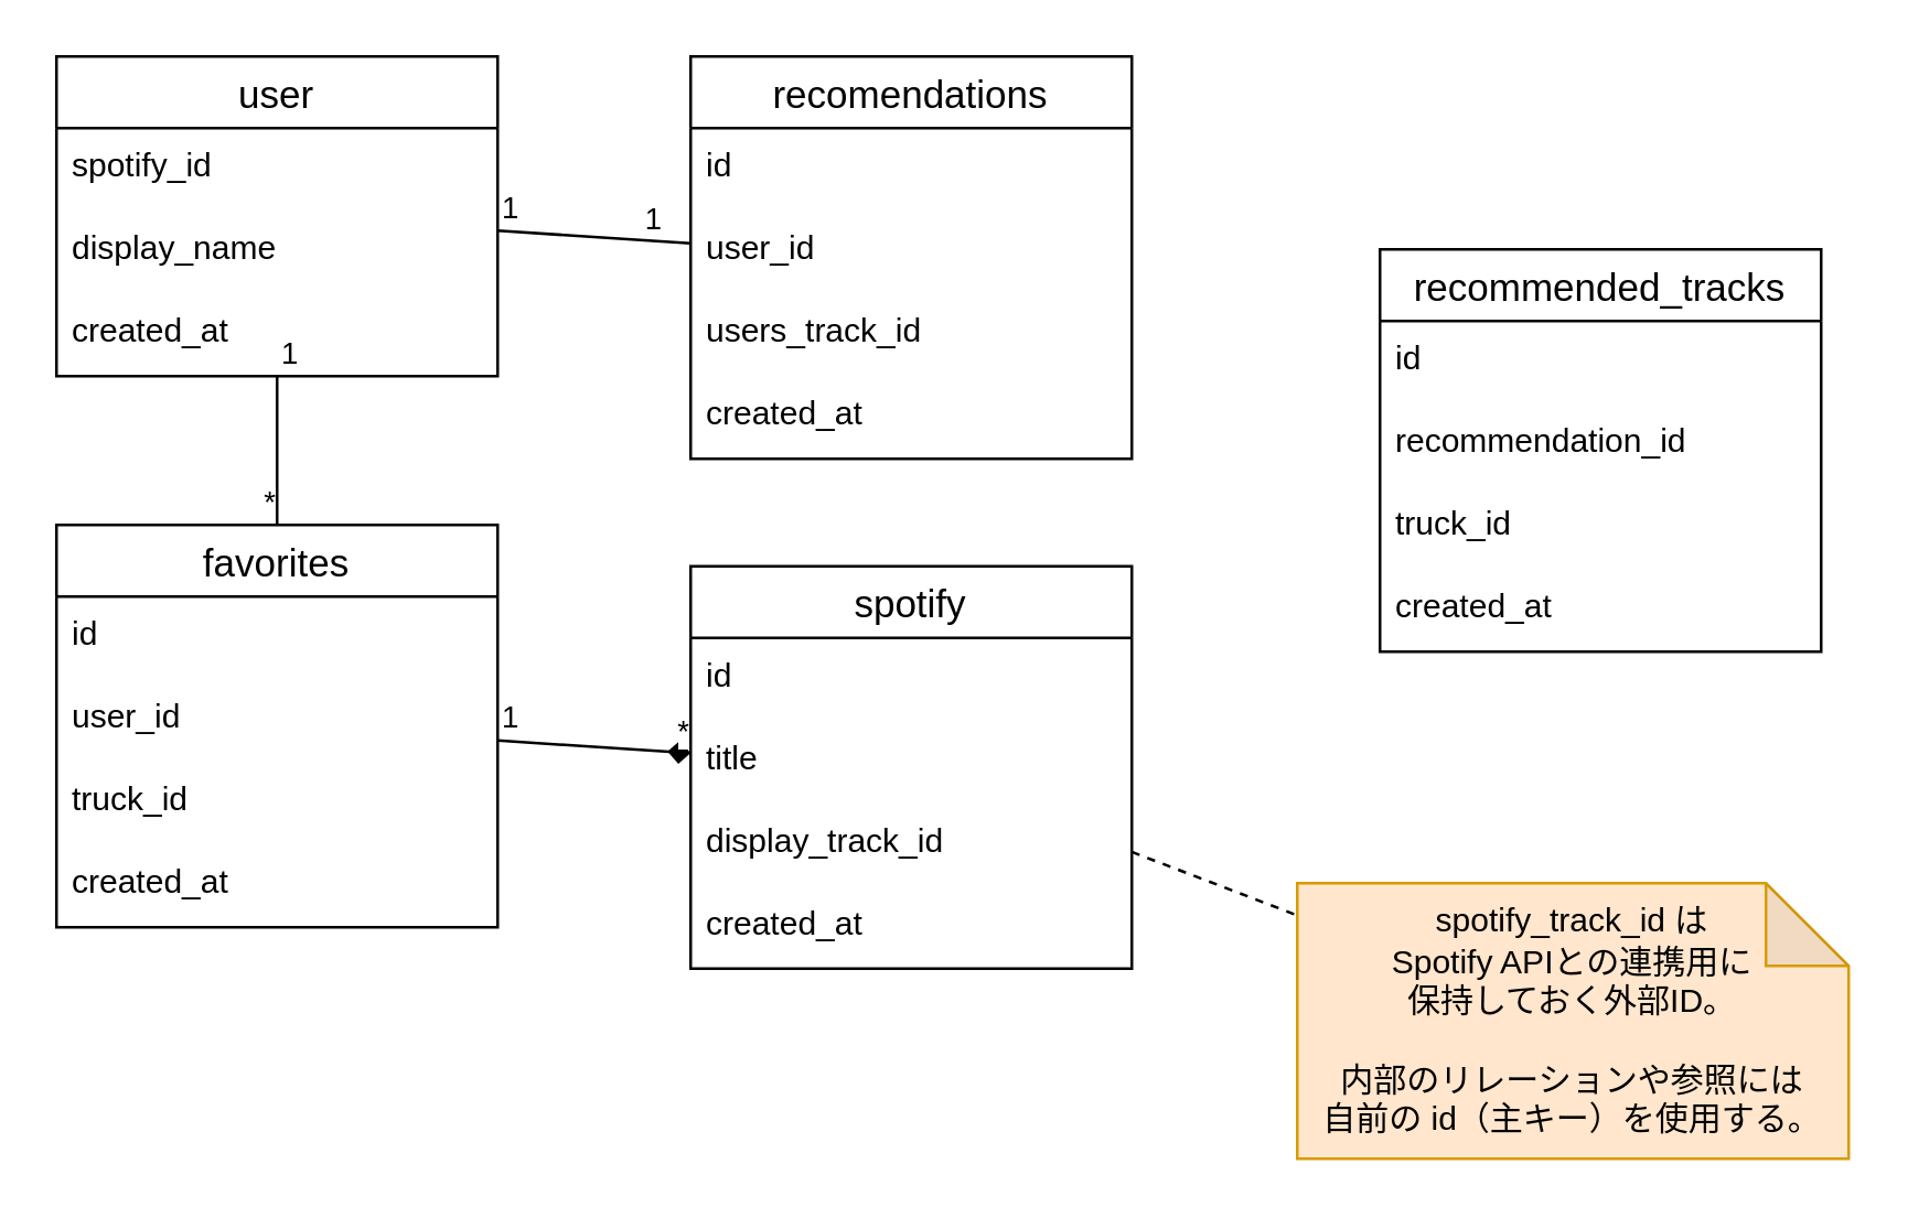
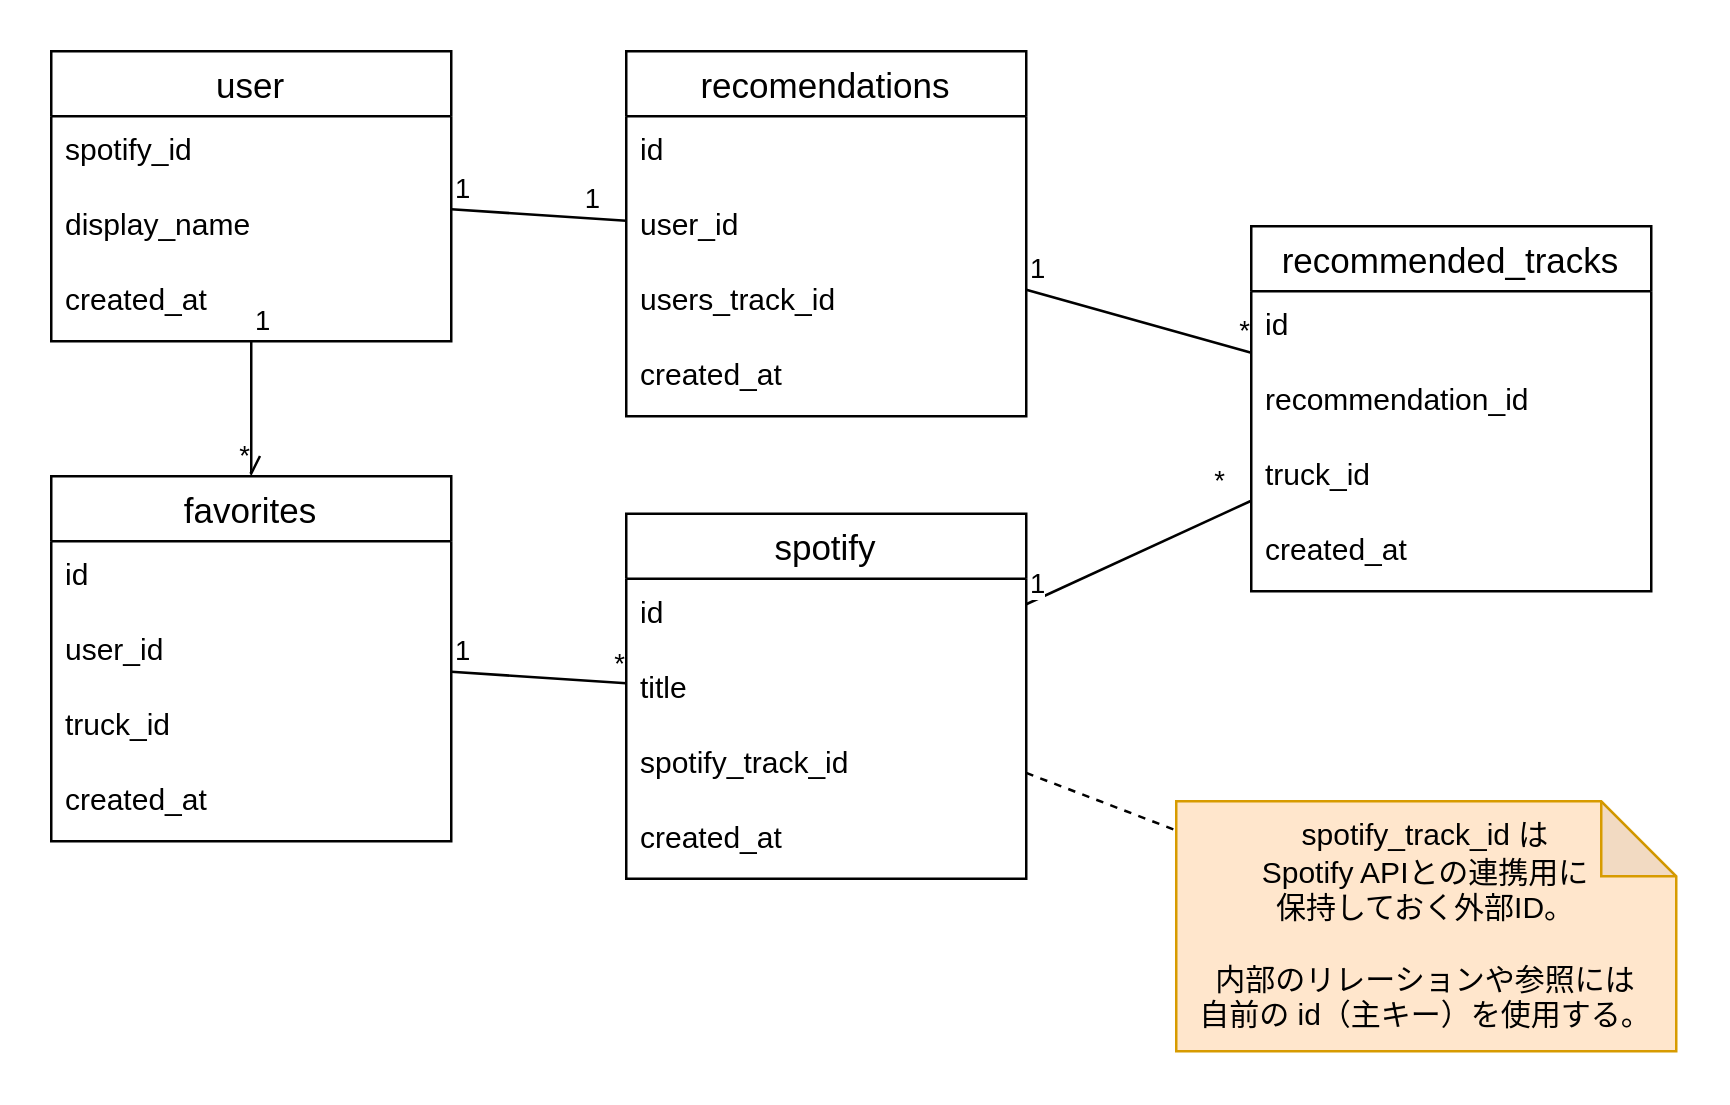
+ <mxCell id="35" value="" style="endArrow=none;html=1;" edge="1" parent="1" source="6" target="21"><mxGeometry relative="1" as="geometry"><mxPoint x="190" y="273" as="sourcePoint" /><mxPoint x="260" y="273" as="targetPoint" /></mxGeometry></mxCell>
+ <mxCell id="36" value="1" style="edgeLabel;resizable=0;html=1;align=left;verticalAlign=bottom;" connectable="0" vertex="1" parent="35"><mxGeometry x="-1" relative="1" as="geometry" /></mxCell>
+ <mxCell id="37" value="*" style="edgeLabel;resizable=0;html=1;align=right;verticalAlign=bottom;" connectable="0" vertex="1" parent="35"><mxGeometry x="1" relative="1" as="geometry" /></mxCell>
- <mxCell id="29" value="" style="endArrow=none;html=1;edgeStyle=orthogonalEdgeStyle;" edge="1" parent="1" source="2" target="11"><mxGeometry relative="1" as="geometry"><mxPoint x="20" y="130" as="sourcePoint" /><mxPoint x="180" y="130" as="targetPoint" /></mxGeometry></mxCell>
+ <mxCell id="29" value="" style="endArrow=open;html=1;edgeStyle=orthogonalEdgeStyle;" edge="1" parent="1" source="2" target="11"><mxGeometry relative="1" as="geometry"><mxPoint x="20" y="130" as="sourcePoint" /><mxPoint x="180" y="130" as="targetPoint" /></mxGeometry></mxCell>
+ <mxCell id="38" value="" style="endArrow=none;html=1;" edge="1" parent="1" source="16" target="21"><mxGeometry relative="1" as="geometry"><mxPoint x="420" y="115" as="sourcePoint" /><mxPoint x="510" y="146" as="targetPoint" /></mxGeometry></mxCell>
+ <mxCell id="39" value="1" style="edgeLabel;resizable=0;html=1;align=left;verticalAlign=bottom;" connectable="0" vertex="1" parent="38"><mxGeometry x="-1" relative="1" as="geometry" /></mxCell>
+ <mxCell id="40" value="*" style="edgeLabel;resizable=0;html=1;align=right;verticalAlign=bottom;" connectable="0" vertex="1" parent="38"><mxGeometry x="1" relative="1" as="geometry"><mxPoint x="-10" as="offset" /></mxGeometry></mxCell>
- <mxCell id="32" value="" style="endArrow=diamond;html=1;" edge="1" parent="1" source="11" target="16"><mxGeometry relative="1" as="geometry"><mxPoint x="110" y="146" as="sourcePoint" /><mxPoint x="110" y="200" as="targetPoint" /></mxGeometry></mxCell>
+ <mxCell id="32" value="" style="endArrow=none;html=1;" edge="1" parent="1" source="11" target="16"><mxGeometry relative="1" as="geometry"><mxPoint x="110" y="146" as="sourcePoint" /><mxPoint x="110" y="200" as="targetPoint" /></mxGeometry></mxCell>
- <mxCell id="19" value="display_track_id" style="text;strokeColor=none;fillColor=none;spacingLeft=4;spacingRight=4;overflow=hidden;rotatable=0;points=[[0,0.5],[1,0.5]];portConstraint=eastwest;fontSize=12;whiteSpace=wrap;html=1;" vertex="1" parent="16"><mxGeometry y="86" width="160" height="30" as="geometry" /></mxCell>
+ <mxCell id="19" value="spotify_track_id" style="text;strokeColor=none;fillColor=none;spacingLeft=4;spacingRight=4;overflow=hidden;rotatable=0;points=[[0,0.5],[1,0.5]];portConstraint=eastwest;fontSize=12;whiteSpace=wrap;html=1;" vertex="1" parent="16"><mxGeometry y="86" width="160" height="30" as="geometry" /></mxCell>
